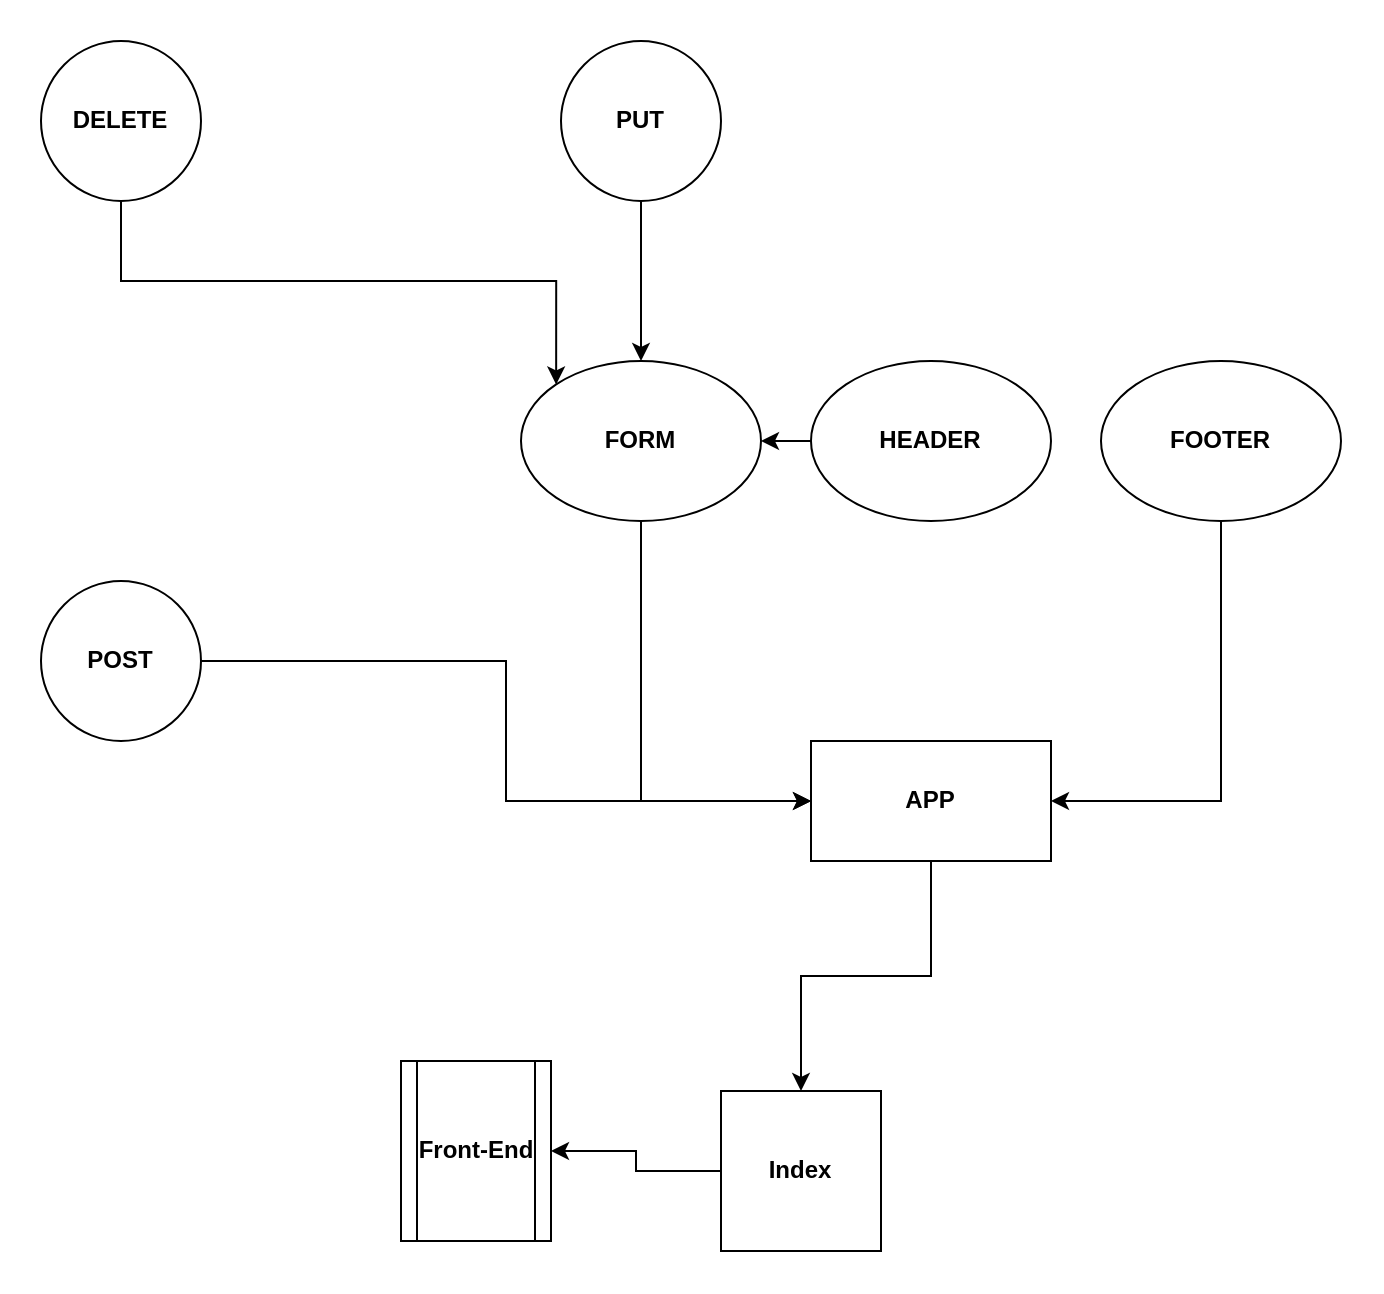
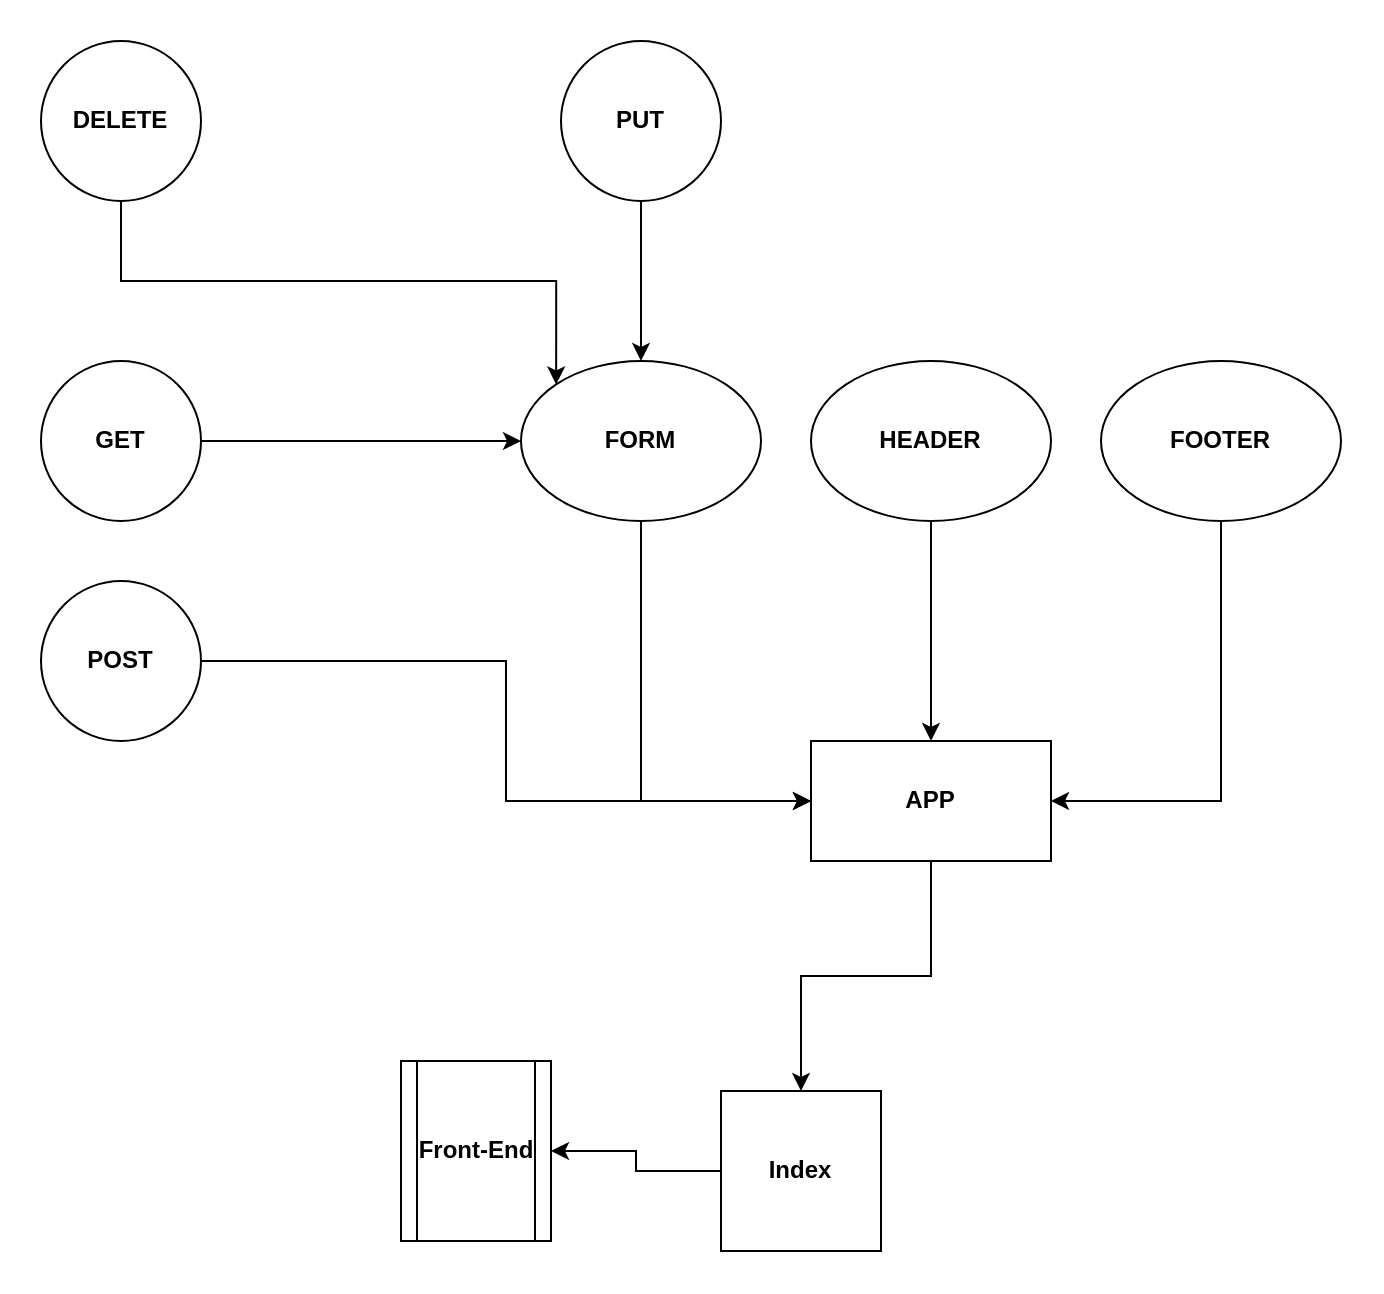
+ <mxCell id="8" value="&lt;b&gt;GET&lt;/b&gt;" style="ellipse;whiteSpace=wrap;html=1;aspect=fixed;" vertex="1" parent="1"><mxGeometry x="20" width="80" height="80" as="geometry" y="180" /></mxCell>
+ <mxCell id="7" style="edgeStyle=orthogonalEdgeStyle;rounded=0;orthogonalLoop=1;jettySize=auto;html=1;entryX=0;entryY=0.5;entryDx=0;entryDy=0;" edge="1" parent="1" source="8" target="14"><mxGeometry relative="1" as="geometry" /></mxCell>
- <mxCell id="15" style="edgeStyle=orthogonalEdgeStyle;rounded=0;orthogonalLoop=1;jettySize=auto;html=1;" edge="1" parent="1" source="16" target="14"><mxGeometry relative="1" as="geometry" /></mxCell>
+ <mxCell id="15" style="edgeStyle=orthogonalEdgeStyle;rounded=0;orthogonalLoop=1;jettySize=auto;html=1;entryX=0.5;entryY=0;entryDx=0;entryDy=0;" edge="1" parent="1" source="16" target="5"><mxGeometry relative="1" as="geometry" /></mxCell>
